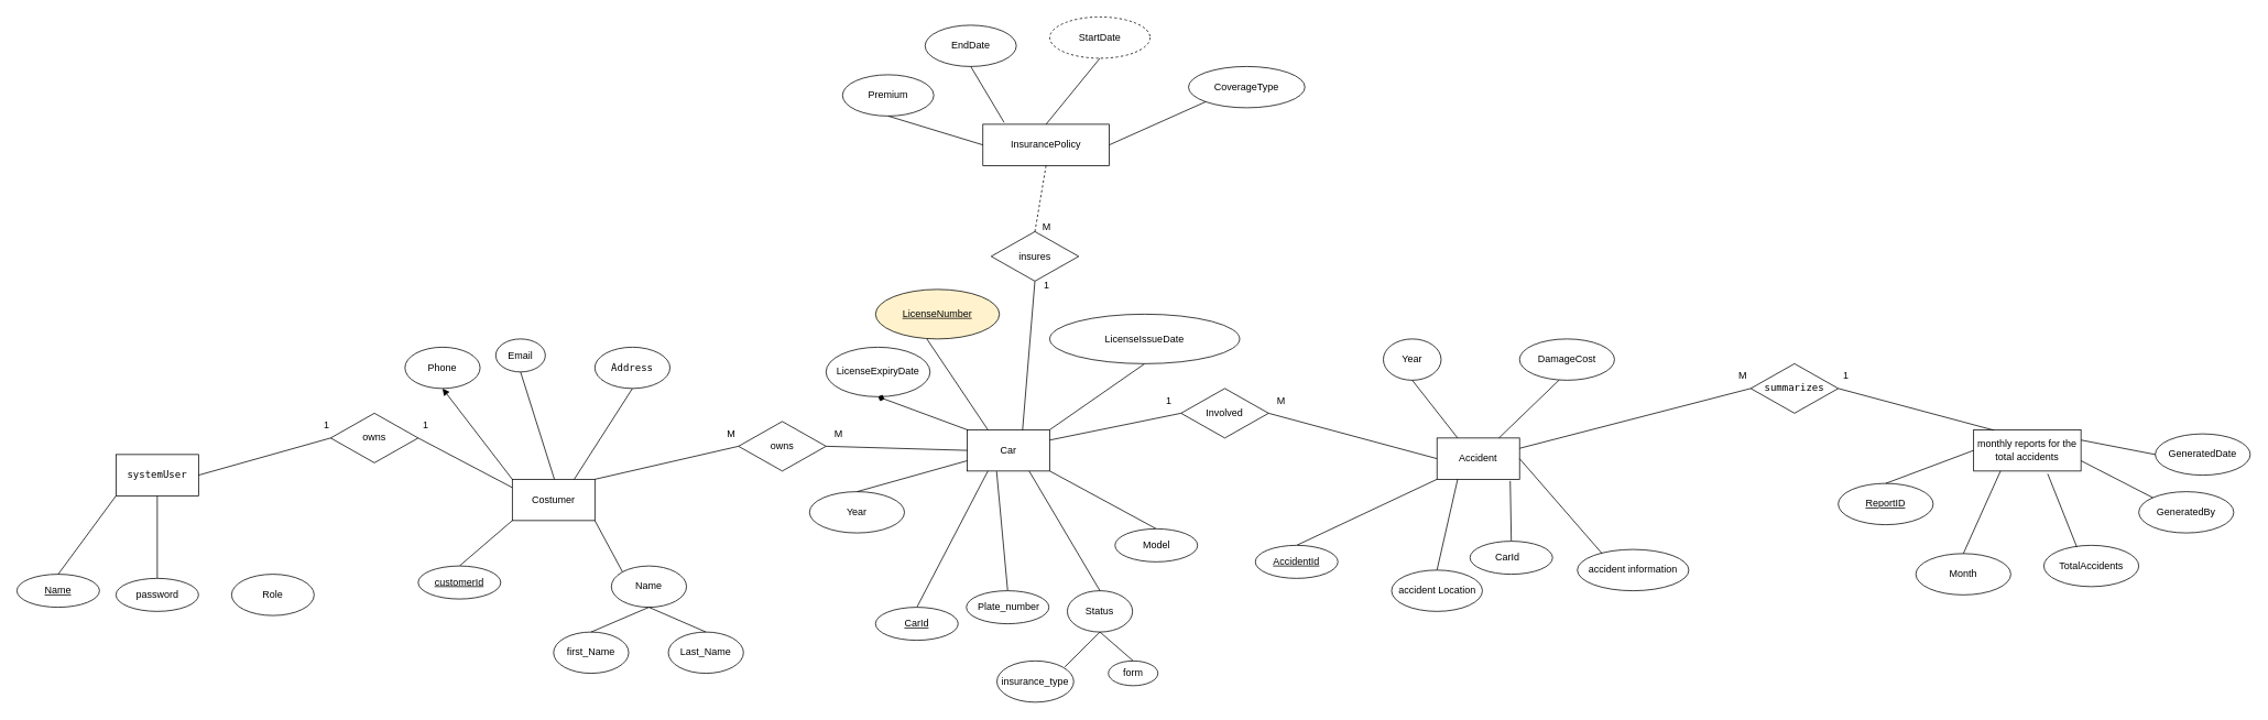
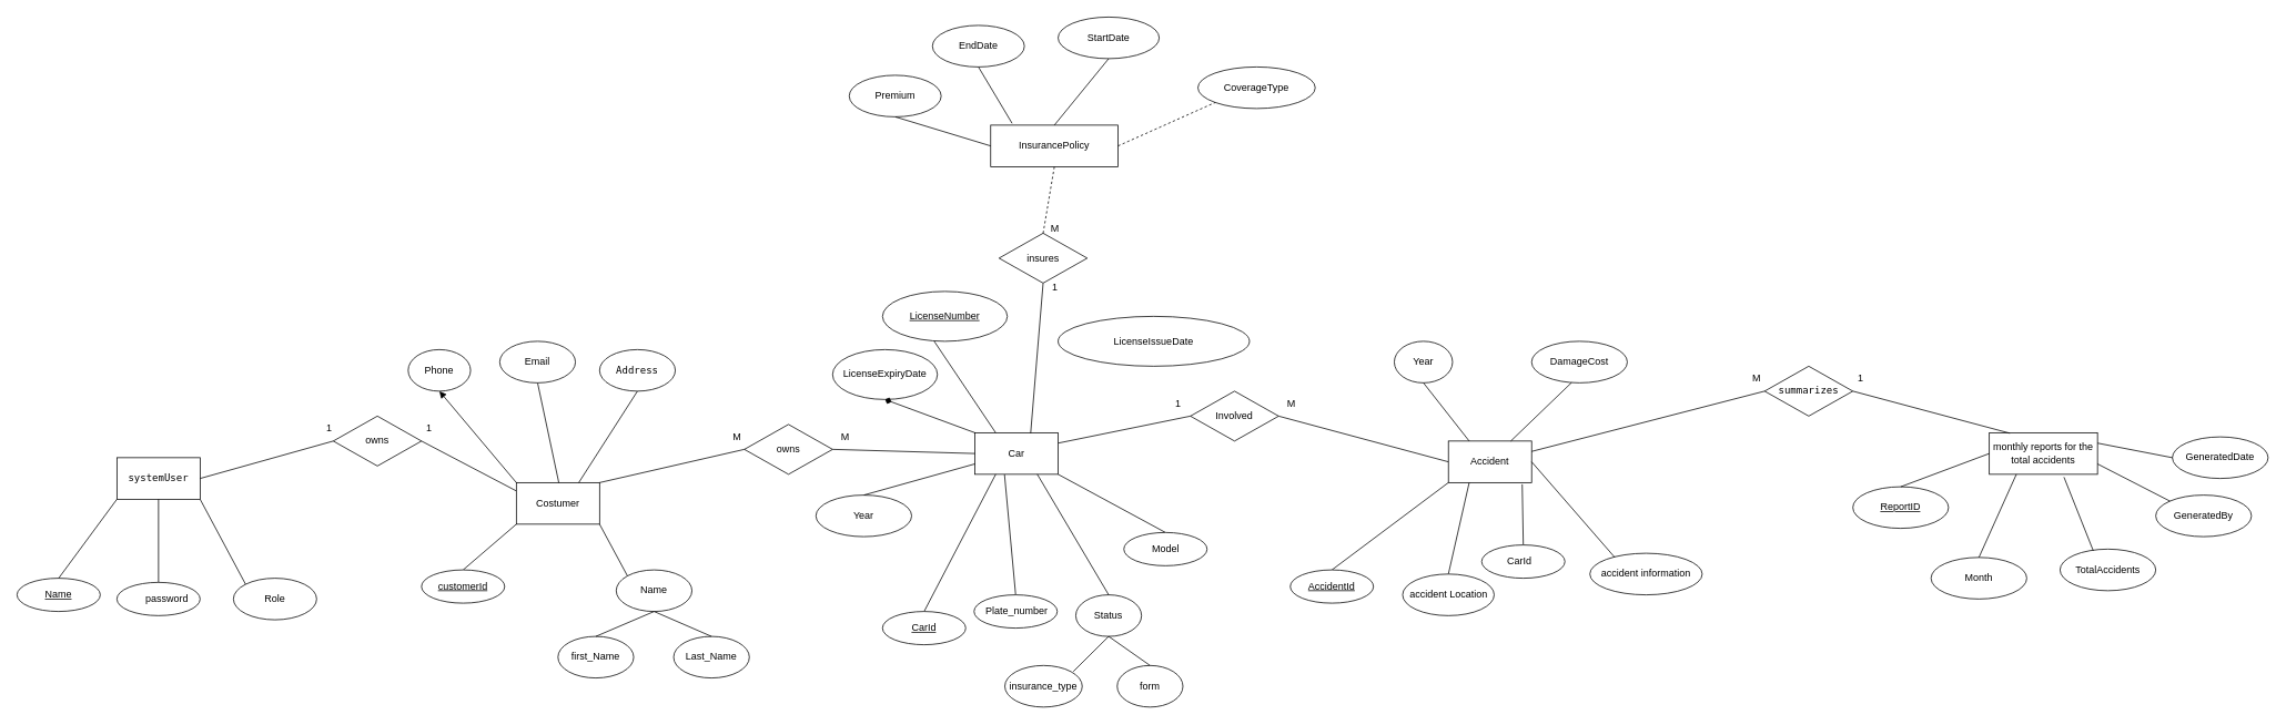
- <mxCell id="81" value="StartDate " style="ellipse;whiteSpace=wrap;html=1;dashed=1;" parent="1" vertex="1"><mxGeometry x="1271" y="20" width="121.5" height="50" as="geometry" /></mxCell>
+ <mxCell id="81" value="StartDate " style="ellipse;whiteSpace=wrap;html=1;" parent="1" vertex="1"><mxGeometry x="1271" y="20" width="121.5" height="50" as="geometry" /></mxCell>
- <mxCell id="80" value="" style="endArrow=none;html=1;rounded=0;entryX=0;entryY=1;entryDx=0;entryDy=0;exitX=1;exitY=0.5;exitDx=0;exitDy=0;" parent="1" source="76" target="79" edge="1"><mxGeometry width="50" height="50" relative="1" as="geometry"><mxPoint x="1430" y="270" as="sourcePoint" /><mxPoint x="1444" y="190" as="targetPoint" /></mxGeometry></mxCell>
+ <mxCell id="80" value="" style="endArrow=none;html=1;rounded=0;entryX=0;entryY=1;entryDx=0;entryDy=0;exitX=1;exitY=0.5;exitDx=0;exitDy=0;dashed=1;" parent="1" source="76" target="79" edge="1"><mxGeometry width="50" height="50" relative="1" as="geometry"><mxPoint x="1430" y="270" as="sourcePoint" /><mxPoint x="1444" y="190" as="targetPoint" /></mxGeometry></mxCell>
- <mxCell id="96" value="&lt;u&gt;LicenseNumber&lt;/u&gt;" style="ellipse;whiteSpace=wrap;html=1;fillColor=#fff2cc;" parent="1" vertex="1"><mxGeometry x="1060" y="350" width="150" height="60" as="geometry" /></mxCell>
+ <mxCell id="96" value="&lt;u&gt;LicenseNumber&lt;/u&gt;" style="ellipse;whiteSpace=wrap;html=1;" parent="1" vertex="1"><mxGeometry x="1060" y="350" width="150" height="60" as="geometry" /></mxCell>
- <mxCell id="49" value="&lt;span style=&quot;text-align: left;&quot;&gt;Email&lt;/span&gt;" style="ellipse;whiteSpace=wrap;html=1;" parent="1" vertex="1"><mxGeometry x="600" y="410" width="60" height="40" as="geometry" /></mxCell>
+ <mxCell id="49" value="&lt;span style=&quot;text-align: left;&quot;&gt;Email&lt;/span&gt;" style="ellipse;whiteSpace=wrap;html=1;" parent="1" vertex="1"><mxGeometry x="600" y="410" width="91" height="50" as="geometry" /></mxCell>
- <mxCell id="46" value="&lt;span style=&quot;text-align: left;&quot;&gt;Phone&lt;/span&gt;" style="ellipse;whiteSpace=wrap;html=1;" parent="1" vertex="1"><mxGeometry x="490" y="420" width="91" height="50" as="geometry" /></mxCell>
+ <mxCell id="46" value="&lt;span style=&quot;text-align: left;&quot;&gt;Phone&lt;/span&gt;" style="ellipse;whiteSpace=wrap;html=1;" parent="1" vertex="1"><mxGeometry x="490" y="420" width="75" height="50" as="geometry" /></mxCell>
- <mxCell id="91" value="" style="endArrow=none;html=1;rounded=0;exitX=1;exitY=0;exitDx=0;exitDy=0;entryX=0.5;entryY=1;entryDx=0;entryDy=0;" parent="1" source="29" target="92" edge="1"><mxGeometry width="50" height="50" relative="1" as="geometry"><mxPoint x="705" y="590" as="sourcePoint" /><mxPoint x="840" y="450" as="targetPoint" /><Array as="points" /></mxGeometry></mxCell>
+ <mxCell id="43" value="" style="endArrow=none;html=1;rounded=0;entryX=1;entryY=1;entryDx=0;entryDy=0;exitX=0;exitY=0;exitDx=0;exitDy=0;" parent="1" source="42" target="2" edge="1"><mxGeometry width="50" height="50" relative="1" as="geometry"><mxPoint x="305" y="700" as="sourcePoint" /><mxPoint x="245" y="600" as="targetPoint" /></mxGeometry></mxCell>
- <mxCell id="23" value="&lt;span style=&quot;text-wrap-mode: nowrap;&quot;&gt;AccidentId&lt;/span&gt;" style="ellipse;whiteSpace=wrap;html=1;align=center;fontStyle=4;" parent="1" vertex="1"><mxGeometry x="1520" y="660" width="100" height="40" as="geometry" /></mxCell>
+ <mxCell id="23" value="&lt;span style=&quot;text-wrap-mode: nowrap;&quot;&gt;AccidentId&lt;/span&gt;" style="ellipse;whiteSpace=wrap;html=1;align=center;fontStyle=4;" parent="1" vertex="1"><mxGeometry x="1550" y="685" width="100" height="40" as="geometry" /></mxCell>
- <mxCell id="99" value="password" style="text;html=1;align=center;verticalAlign=middle;resizable=0;points=[];autosize=1;strokeColor=none;fillColor=none;" parent="97" vertex="1"><mxGeometry x="15" y="5" width="70" height="30" as="geometry" /></mxCell>
+ <mxCell id="99" value="password" style="text;html=1;align=center;verticalAlign=middle;resizable=0;points=[];autosize=1;strokeColor=none;fillColor=none;" parent="97" vertex="1"><mxGeometry x="25" y="5" width="70" height="30" as="geometry" /></mxCell>
- <mxCell id="106" value="form" style="ellipse;whiteSpace=wrap;html=1;" vertex="1" parent="1"><mxGeometry x="1342" y="800" width="60" height="30" as="geometry" /></mxCell>
+ <mxCell id="106" value="form" style="ellipse;whiteSpace=wrap;html=1;" vertex="1" parent="1"><mxGeometry x="1342" y="800" width="79" height="50" as="geometry" /></mxCell>
